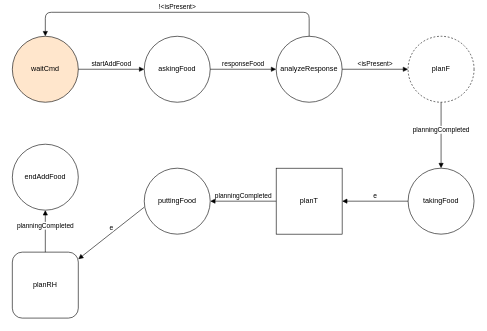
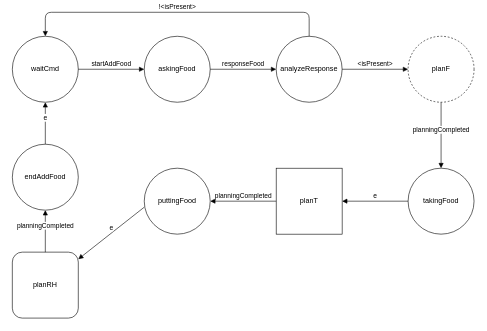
- <mxCell id="2" value="waitCmd" style="ellipse;whiteSpace=wrap;html=1;fillColor=#ffe6cc;" vertex="1" parent="1"><mxGeometry x="20" y="60" width="110" height="110" as="geometry" /></mxCell>
+ <mxCell id="2" value="waitCmd" style="ellipse;whiteSpace=wrap;html=1;" vertex="1" parent="1"><mxGeometry x="20" y="60" width="110" height="110" as="geometry" /></mxCell>
+ <mxCell id="17" value="e" style="html=1;verticalAlign=bottom;endArrow=block;exitX=0.5;exitY=0;exitDx=0;exitDy=0;entryX=0.5;entryY=1;entryDx=0;entryDy=0;" edge="1" parent="1" source="15" target="2"><mxGeometry width="80" relative="1" as="geometry"><mxPoint x="140" y="220" as="sourcePoint" /><mxPoint x="220" y="220" as="targetPoint" /></mxGeometry></mxCell>
